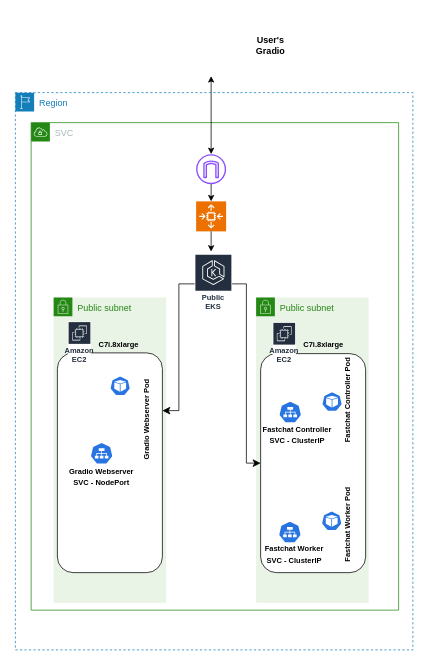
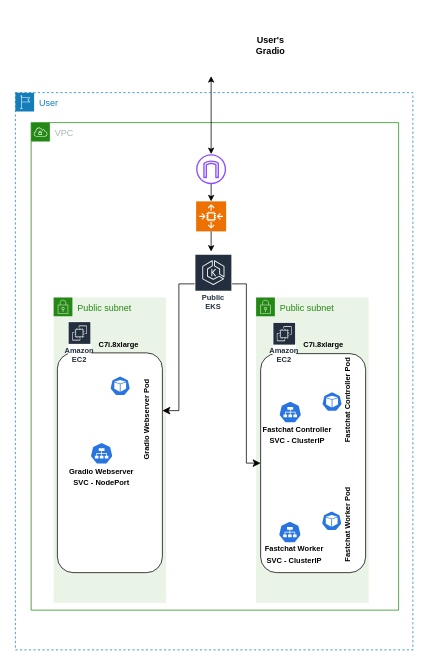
- <mxCell id="24" value="Region" style="points=[[0,0],[0.25,0],[0.5,0],[0.75,0],[1,0],[1,0.25],[1,0.5],[1,0.75],[1,1],[0.75,1],[0.5,1],[0.25,1],[0,1],[0,0.75],[0,0.5],[0,0.25]];outlineConnect=0;gradientColor=none;html=1;whiteSpace=wrap;fontSize=12;fontStyle=0;container=1;pointerEvents=0;collapsible=0;recursiveResize=0;shape=mxgraph.aws4.group;grIcon=mxgraph.aws4.group_region;strokeColor=#147EBA;fillColor=none;verticalAlign=top;align=left;spacingLeft=30;fontColor=#147EBA;dashed=1;" parent="1" vertex="1"><mxGeometry x="20" y="123" width="530" height="743" as="geometry" /></mxCell>
+ <mxCell id="24" value="User" style="points=[[0,0],[0.25,0],[0.5,0],[0.75,0],[1,0],[1,0.25],[1,0.5],[1,0.75],[1,1],[0.75,1],[0.5,1],[0.25,1],[0,1],[0,0.75],[0,0.5],[0,0.25]];outlineConnect=0;gradientColor=none;html=1;whiteSpace=wrap;fontSize=12;fontStyle=0;container=1;pointerEvents=0;collapsible=0;recursiveResize=0;shape=mxgraph.aws4.group;grIcon=mxgraph.aws4.group_region;strokeColor=#147EBA;fillColor=none;verticalAlign=top;align=left;spacingLeft=30;fontColor=#147EBA;dashed=1;" parent="1" vertex="1"><mxGeometry x="20" y="123" width="530" height="743" as="geometry" /></mxCell>
- <mxCell id="9" value="SVC" style="points=[[0,0],[0.25,0],[0.5,0],[0.75,0],[1,0],[1,0.25],[1,0.5],[1,0.75],[1,1],[0.75,1],[0.5,1],[0.25,1],[0,1],[0,0.75],[0,0.5],[0,0.25]];outlineConnect=0;gradientColor=none;html=1;whiteSpace=wrap;fontSize=12;fontStyle=0;container=1;pointerEvents=0;collapsible=0;recursiveResize=0;shape=mxgraph.aws4.group;grIcon=mxgraph.aws4.group_vpc;strokeColor=#248814;fillColor=none;verticalAlign=top;align=left;spacingLeft=30;fontColor=#AAB7B8;dashed=0;" parent="1" vertex="1"><mxGeometry x="41" y="163" width="490" height="650" as="geometry" /></mxCell>
+ <mxCell id="9" value="VPC" style="points=[[0,0],[0.25,0],[0.5,0],[0.75,0],[1,0],[1,0.25],[1,0.5],[1,0.75],[1,1],[0.75,1],[0.5,1],[0.25,1],[0,1],[0,0.75],[0,0.5],[0,0.25]];outlineConnect=0;gradientColor=none;html=1;whiteSpace=wrap;fontSize=12;fontStyle=0;container=1;pointerEvents=0;collapsible=0;recursiveResize=0;shape=mxgraph.aws4.group;grIcon=mxgraph.aws4.group_vpc;strokeColor=#248814;fillColor=none;verticalAlign=top;align=left;spacingLeft=30;fontColor=#AAB7B8;dashed=0;" parent="1" vertex="1"><mxGeometry x="41" y="163" width="490" height="650" as="geometry" /></mxCell>
